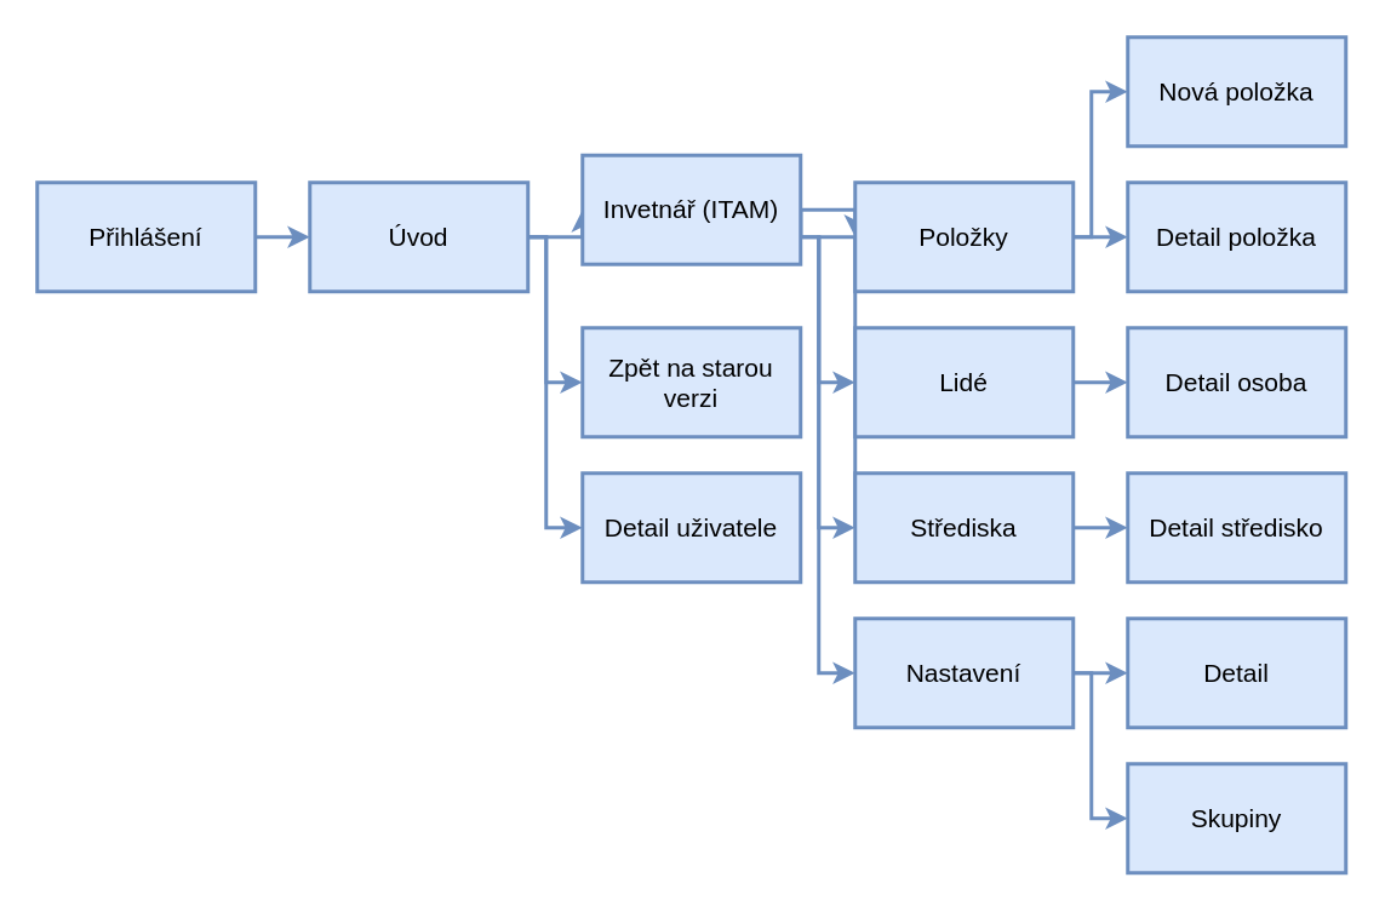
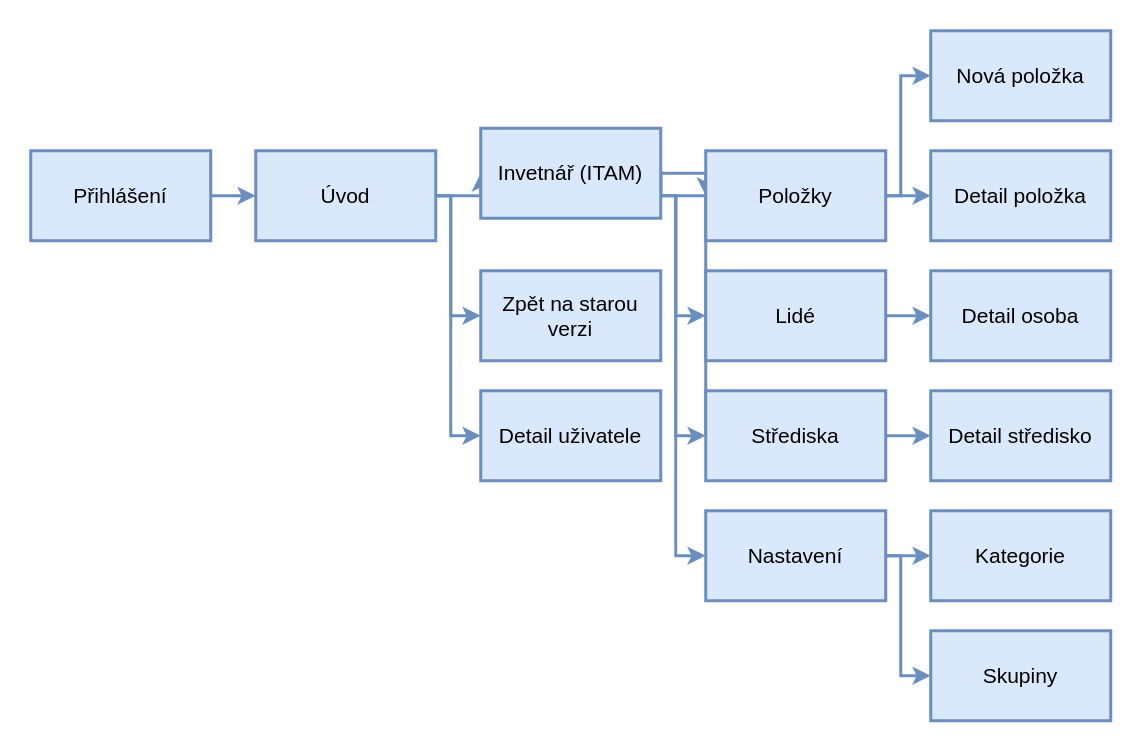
- <mxCell id="29" value="Detail" style="rounded=0;whiteSpace=wrap;html=1;fontSize=14;strokeWidth=2;fillColor=#dae8fc;strokeColor=#6c8ebf;" vertex="1" parent="1"><mxGeometry x="620" y="340" width="120" height="60" as="geometry" /></mxCell>
+ <mxCell id="29" value="Kategorie" style="rounded=0;whiteSpace=wrap;html=1;fontSize=14;strokeWidth=2;fillColor=#dae8fc;strokeColor=#6c8ebf;" vertex="1" parent="1"><mxGeometry x="620" y="340" width="120" height="60" as="geometry" /></mxCell>
